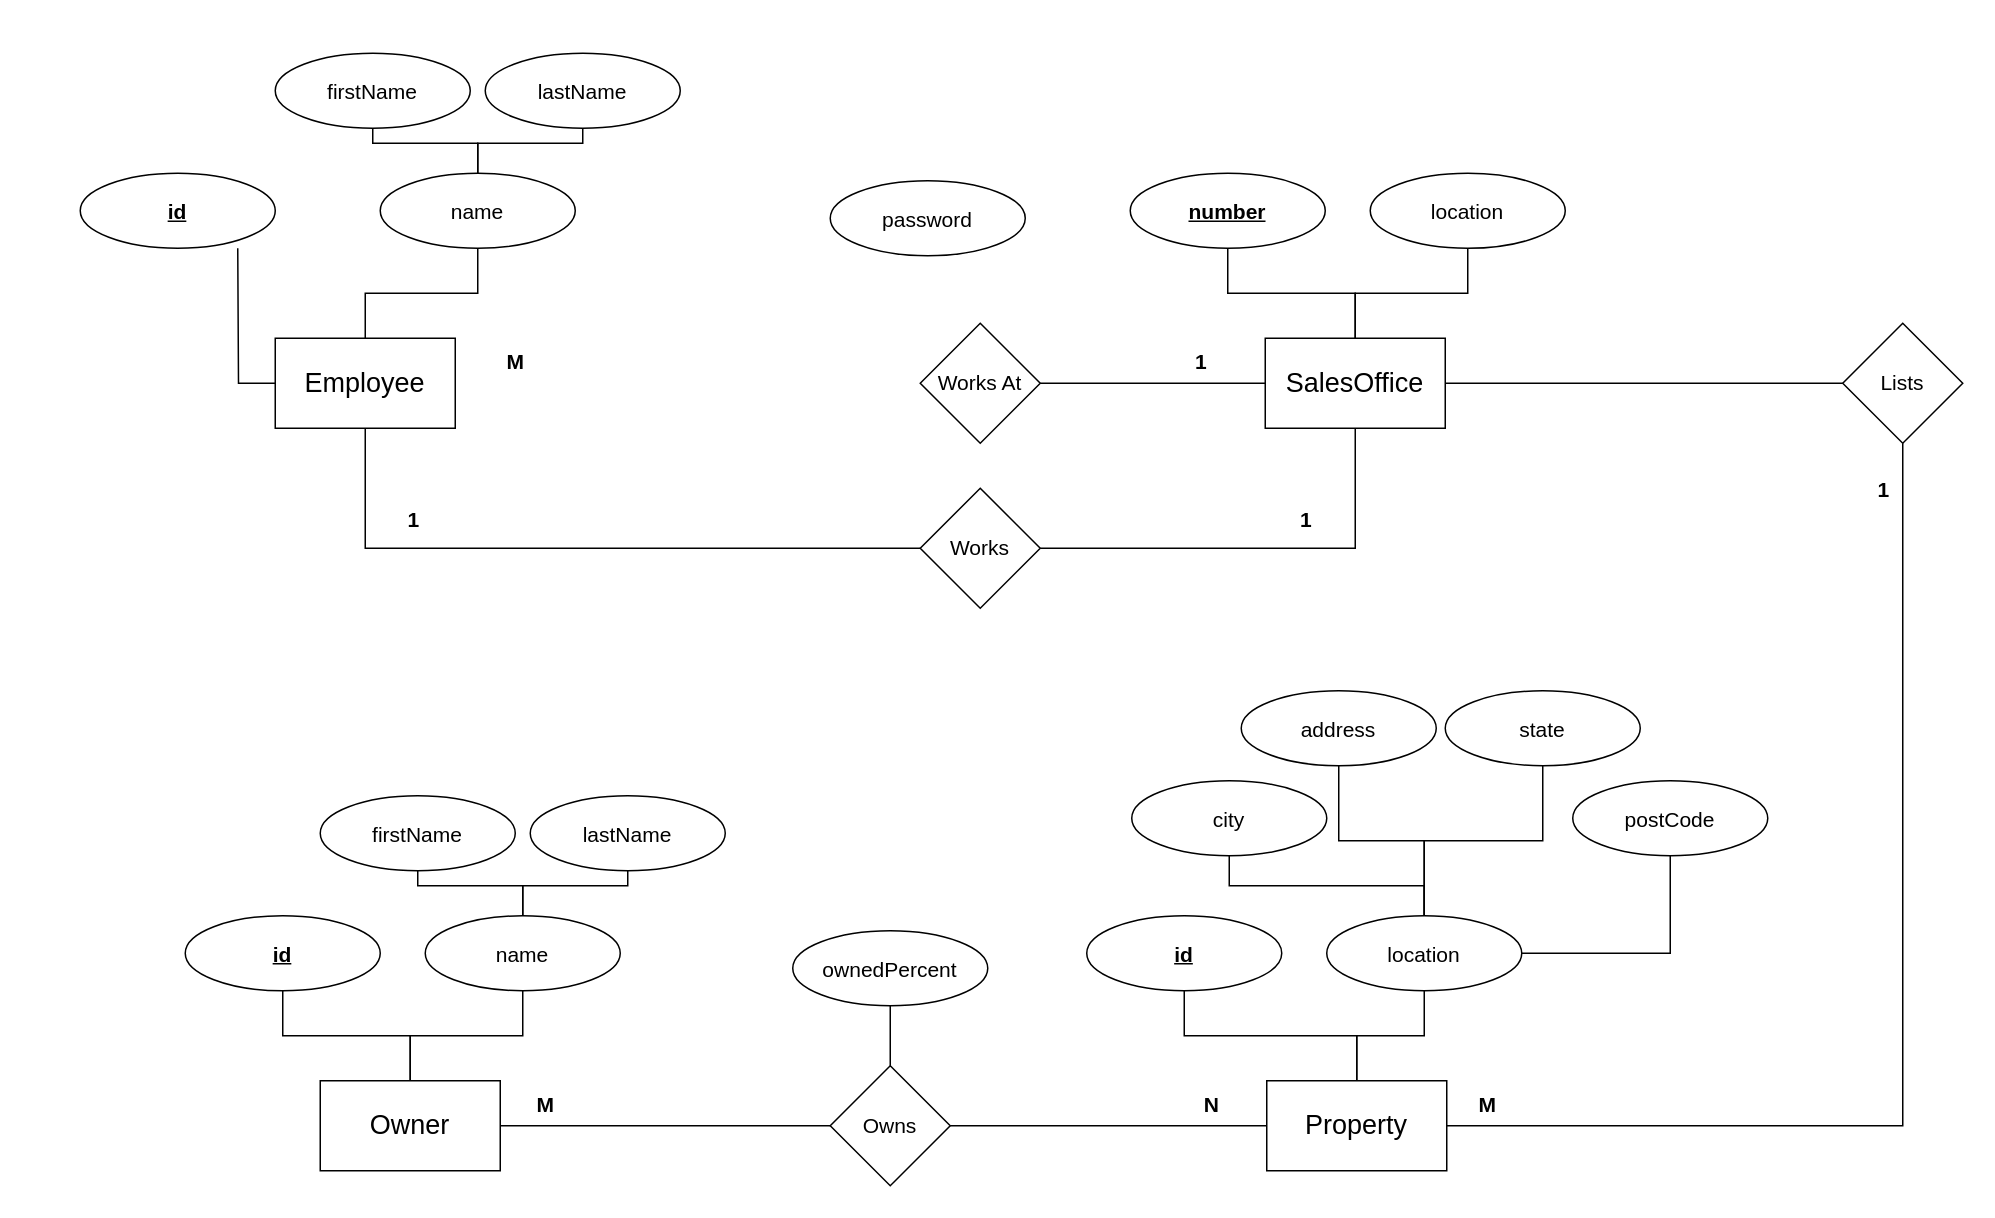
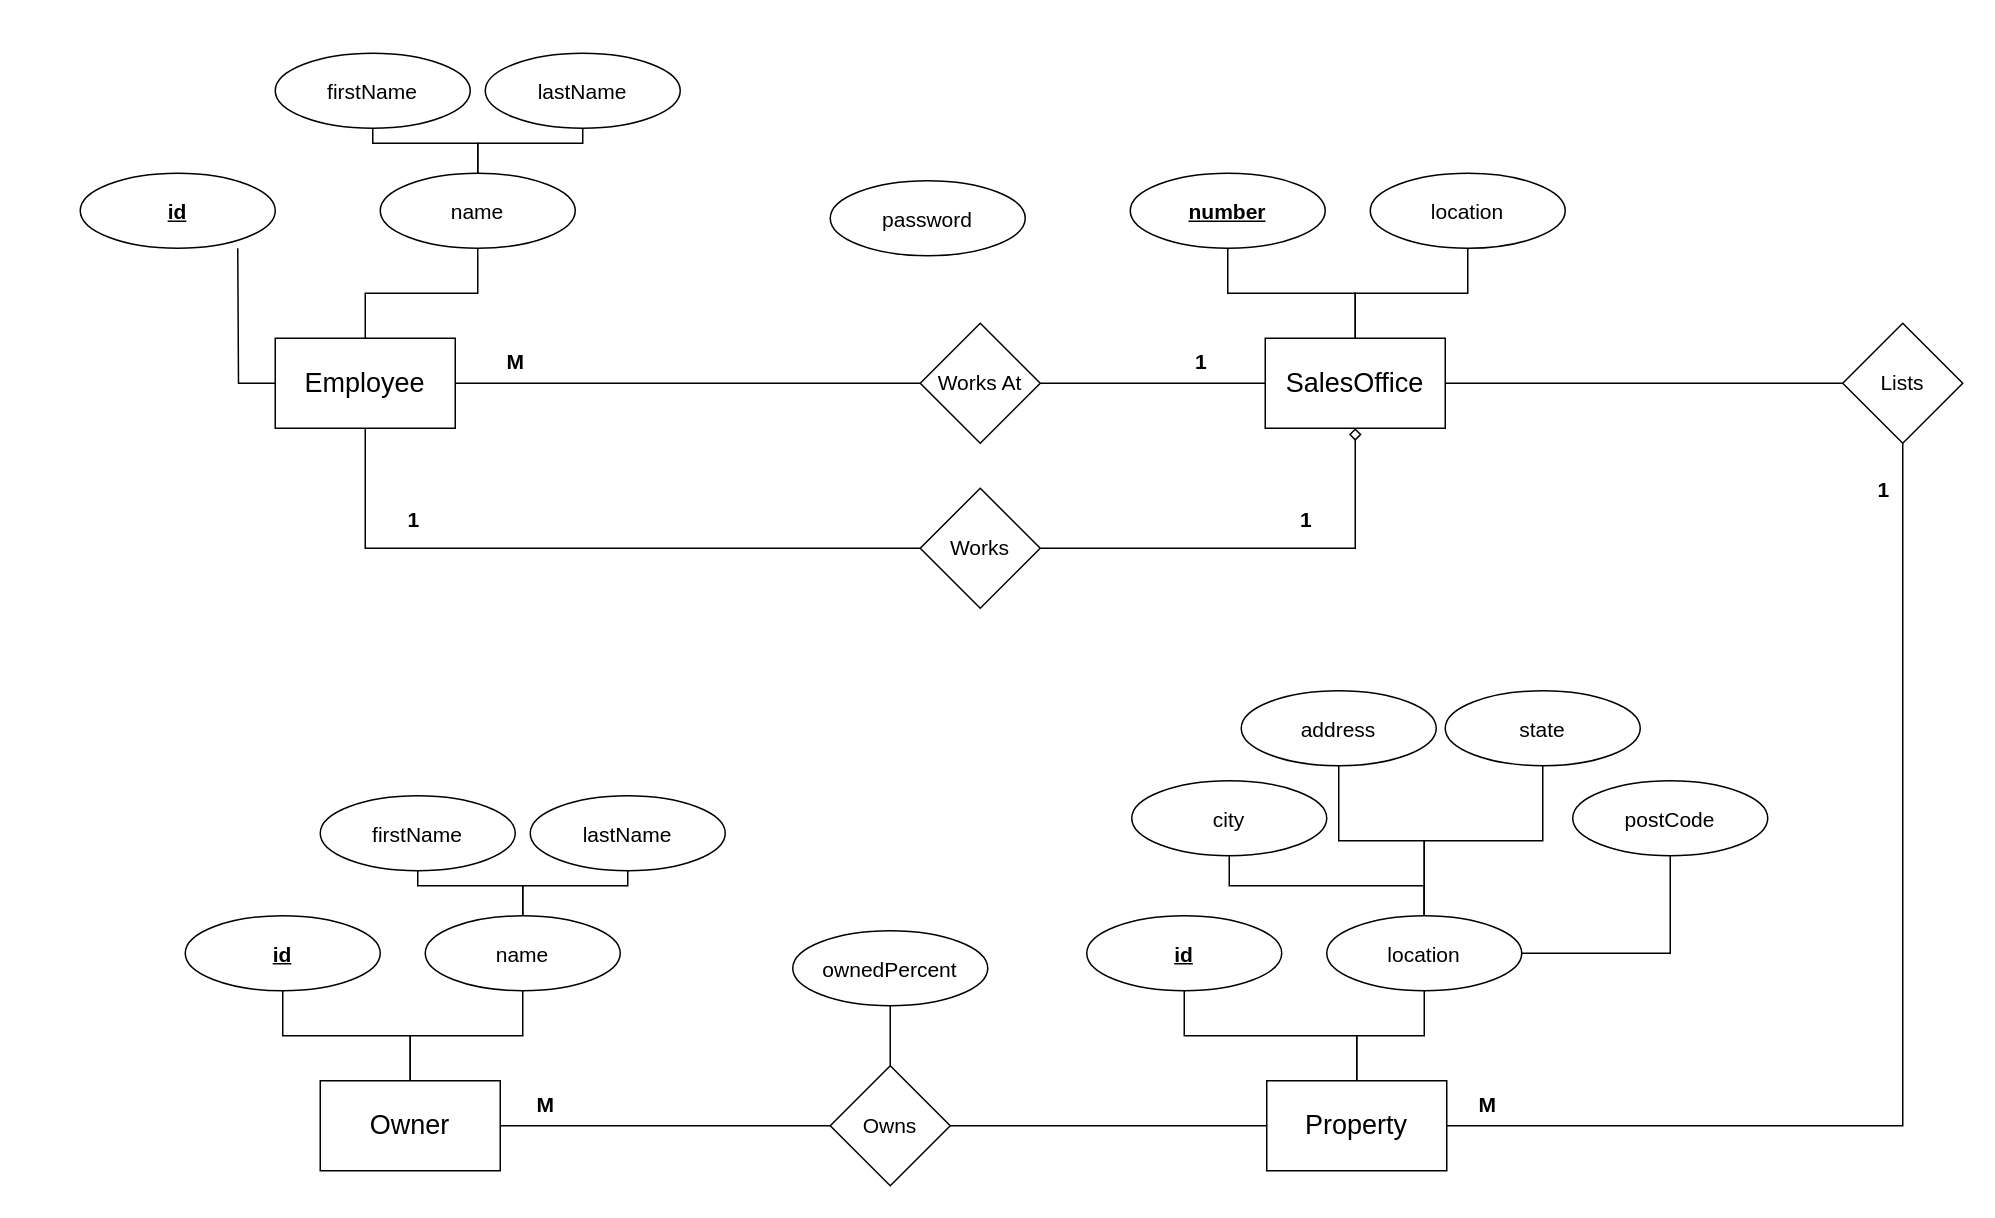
+ <mxCell id="47" style="edgeStyle=orthogonalEdgeStyle;rounded=0;orthogonalLoop=1;jettySize=auto;html=1;strokeColor=default;fontSize=14;endArrow=none;endFill=0;" parent="1" source="49" target="30" edge="1"><mxGeometry relative="1" as="geometry" /></mxCell>
- <mxCell id="50" style="edgeStyle=orthogonalEdgeStyle;rounded=0;orthogonalLoop=1;jettySize=auto;html=1;entryX=0.5;entryY=1;entryDx=0;entryDy=0;strokeColor=default;fontSize=14;endArrow=none;endFill=0;" parent="1" source="52" target="41" edge="1"><mxGeometry relative="1" as="geometry" /></mxCell>
+ <mxCell id="50" style="edgeStyle=orthogonalEdgeStyle;rounded=0;orthogonalLoop=1;jettySize=auto;html=1;entryX=0.5;entryY=1;entryDx=0;entryDy=0;strokeColor=default;fontSize=14;endArrow=diamond;endFill=0;" parent="1" source="52" target="41" edge="1"><mxGeometry relative="1" as="geometry" /></mxCell>
- <mxCell id="16" value="&lt;b&gt;&lt;font style=&quot;font-size: 14px;&quot;&gt;N&lt;/font&gt;&lt;/b&gt;" style="text;html=1;align=center;verticalAlign=middle;resizable=0;points=[];autosize=1;strokeColor=none;fillColor=none;fontSize=16;" parent="2" vertex="1"><mxGeometry x="39" y="260" width="30" height="30" as="geometry" /></mxCell>
